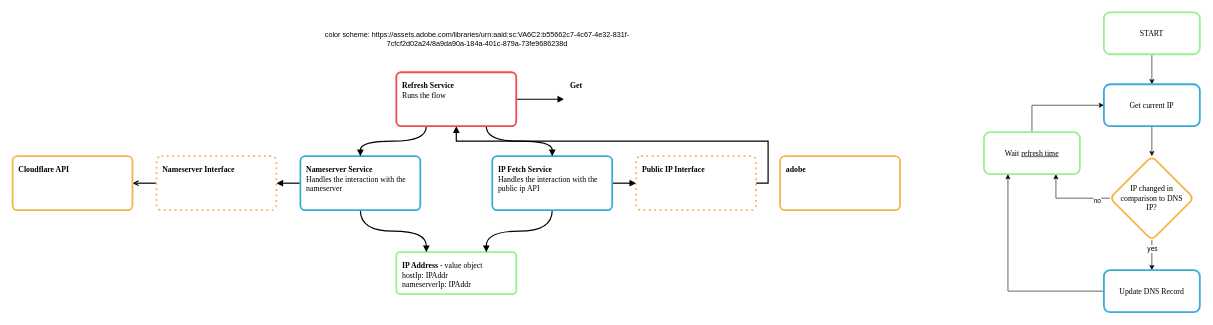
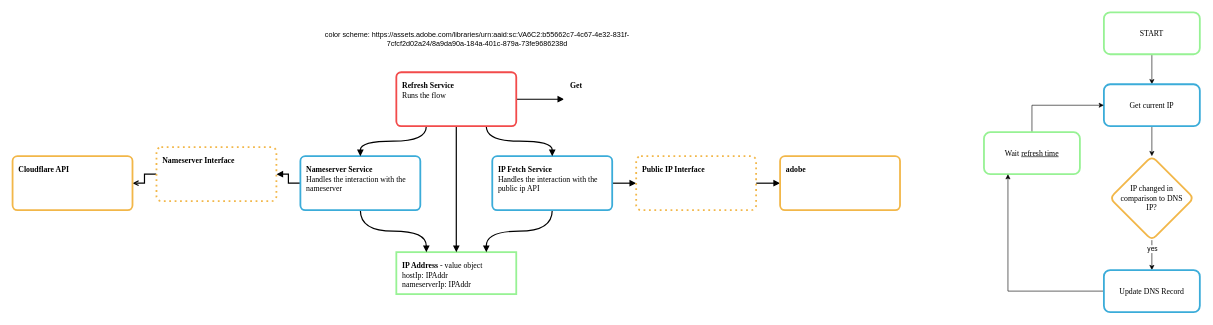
- <mxCell id="25" style="edgeStyle=orthogonalEdgeStyle;rounded=0;orthogonalLoop=1;jettySize=auto;html=1;exitX=1;exitY=0.5;exitDx=0;exitDy=0;strokeWidth=2;endArrow=block;endFill=1;startSize=6;endSize=6;" edge="1" parent="1" source="26" target="32"><mxGeometry relative="1" as="geometry" /></mxCell>
+ <mxCell id="25" style="edgeStyle=orthogonalEdgeStyle;rounded=0;orthogonalLoop=1;jettySize=auto;html=1;exitX=1;exitY=0.5;exitDx=0;exitDy=0;entryX=0;entryY=0.5;entryDx=0;entryDy=0;strokeWidth=2;endArrow=block;endFill=1;startSize=6;endSize=6;" edge="1" parent="1" source="26" target="27"><mxGeometry relative="1" as="geometry" /></mxCell>
- <mxCell id="23" value="&lt;b&gt;Nameserver Interface&lt;/b&gt;" style="rounded=1;whiteSpace=wrap;html=1;strokeColor=#F2B749;strokeWidth=3;fontFamily=Gravita HUM;fontSize=13;spacing=10;align=left;verticalAlign=top;fontColor=default;fillColor=default;arcSize=9;dashed=1;dashPattern=1 2;" vertex="1" parent="1"><mxGeometry x="260" y="260" width="200" height="90" as="geometry" /></mxCell>
+ <mxCell id="23" value="&lt;b&gt;Nameserver Interface&lt;/b&gt;" style="rounded=1;whiteSpace=wrap;html=1;strokeColor=#F2B749;strokeWidth=3;fontFamily=Gravita HUM;fontSize=13;spacing=10;align=left;verticalAlign=top;fontColor=default;fillColor=default;arcSize=9;dashed=1;dashPattern=1 2;" vertex="1" parent="1"><mxGeometry x="260" y="245" width="200" height="90" as="geometry" /></mxCell>
+ <mxCell id="30" style="edgeStyle=orthogonalEdgeStyle;rounded=0;orthogonalLoop=1;jettySize=auto;html=1;exitX=0.5;exitY=1;exitDx=0;exitDy=0;entryX=0.5;entryY=0;entryDx=0;entryDy=0;strokeWidth=2;endArrow=block;endFill=1;startSize=6;endSize=6;" edge="1" parent="1" source="32" target="15"><mxGeometry relative="1" as="geometry" /></mxCell>
- <mxCell id="6" style="edgeStyle=orthogonalEdgeStyle;rounded=0;orthogonalLoop=1;jettySize=auto;html=1;exitX=0;exitY=0.5;exitDx=0;exitDy=0;entryX=0.75;entryY=1;entryDx=0;entryDy=0;" edge="1" parent="1" source="10" target="12"><mxGeometry relative="1" as="geometry" /></mxCell>
- <mxCell id="7" value="no" style="edgeLabel;html=1;align=center;verticalAlign=middle;resizable=0;points=[];" vertex="1" connectable="0" parent="6"><mxGeometry x="-0.659" y="3" relative="1" as="geometry"><mxPoint as="offset" /></mxGeometry></mxCell>
- <mxCell id="15" value="&lt;b&gt;IP Address &lt;/b&gt;- value object&lt;div&gt;hostIp: IPAddr&lt;/div&gt;&lt;div&gt;nameserverIp: IPAddr&lt;/div&gt;" style="rounded=1;whiteSpace=wrap;html=1;strokeColor=#97F294;strokeWidth=3;fontFamily=Gravita HUM;fontSize=13;spacing=10;align=left;verticalAlign=top;fontColor=default;fillColor=default;arcSize=9;" vertex="1" parent="1"><mxGeometry x="660" y="420" width="200" height="70" as="geometry" /></mxCell>
+ <mxCell id="15" value="&lt;b&gt;IP Address &lt;/b&gt;- value object&lt;div&gt;hostIp: IPAddr&lt;/div&gt;&lt;div&gt;nameserverIp: IPAddr&lt;/div&gt;" style="whiteSpace=wrap;html=1;strokeColor=#97F294;strokeWidth=3;fontFamily=Gravita HUM;fontSize=13;spacing=10;align=left;verticalAlign=top;fontColor=default;fillColor=default;arcSize=9;rounded=0;" vertex="1" parent="1"><mxGeometry x="660" y="420" width="200" height="70" as="geometry" /></mxCell>
